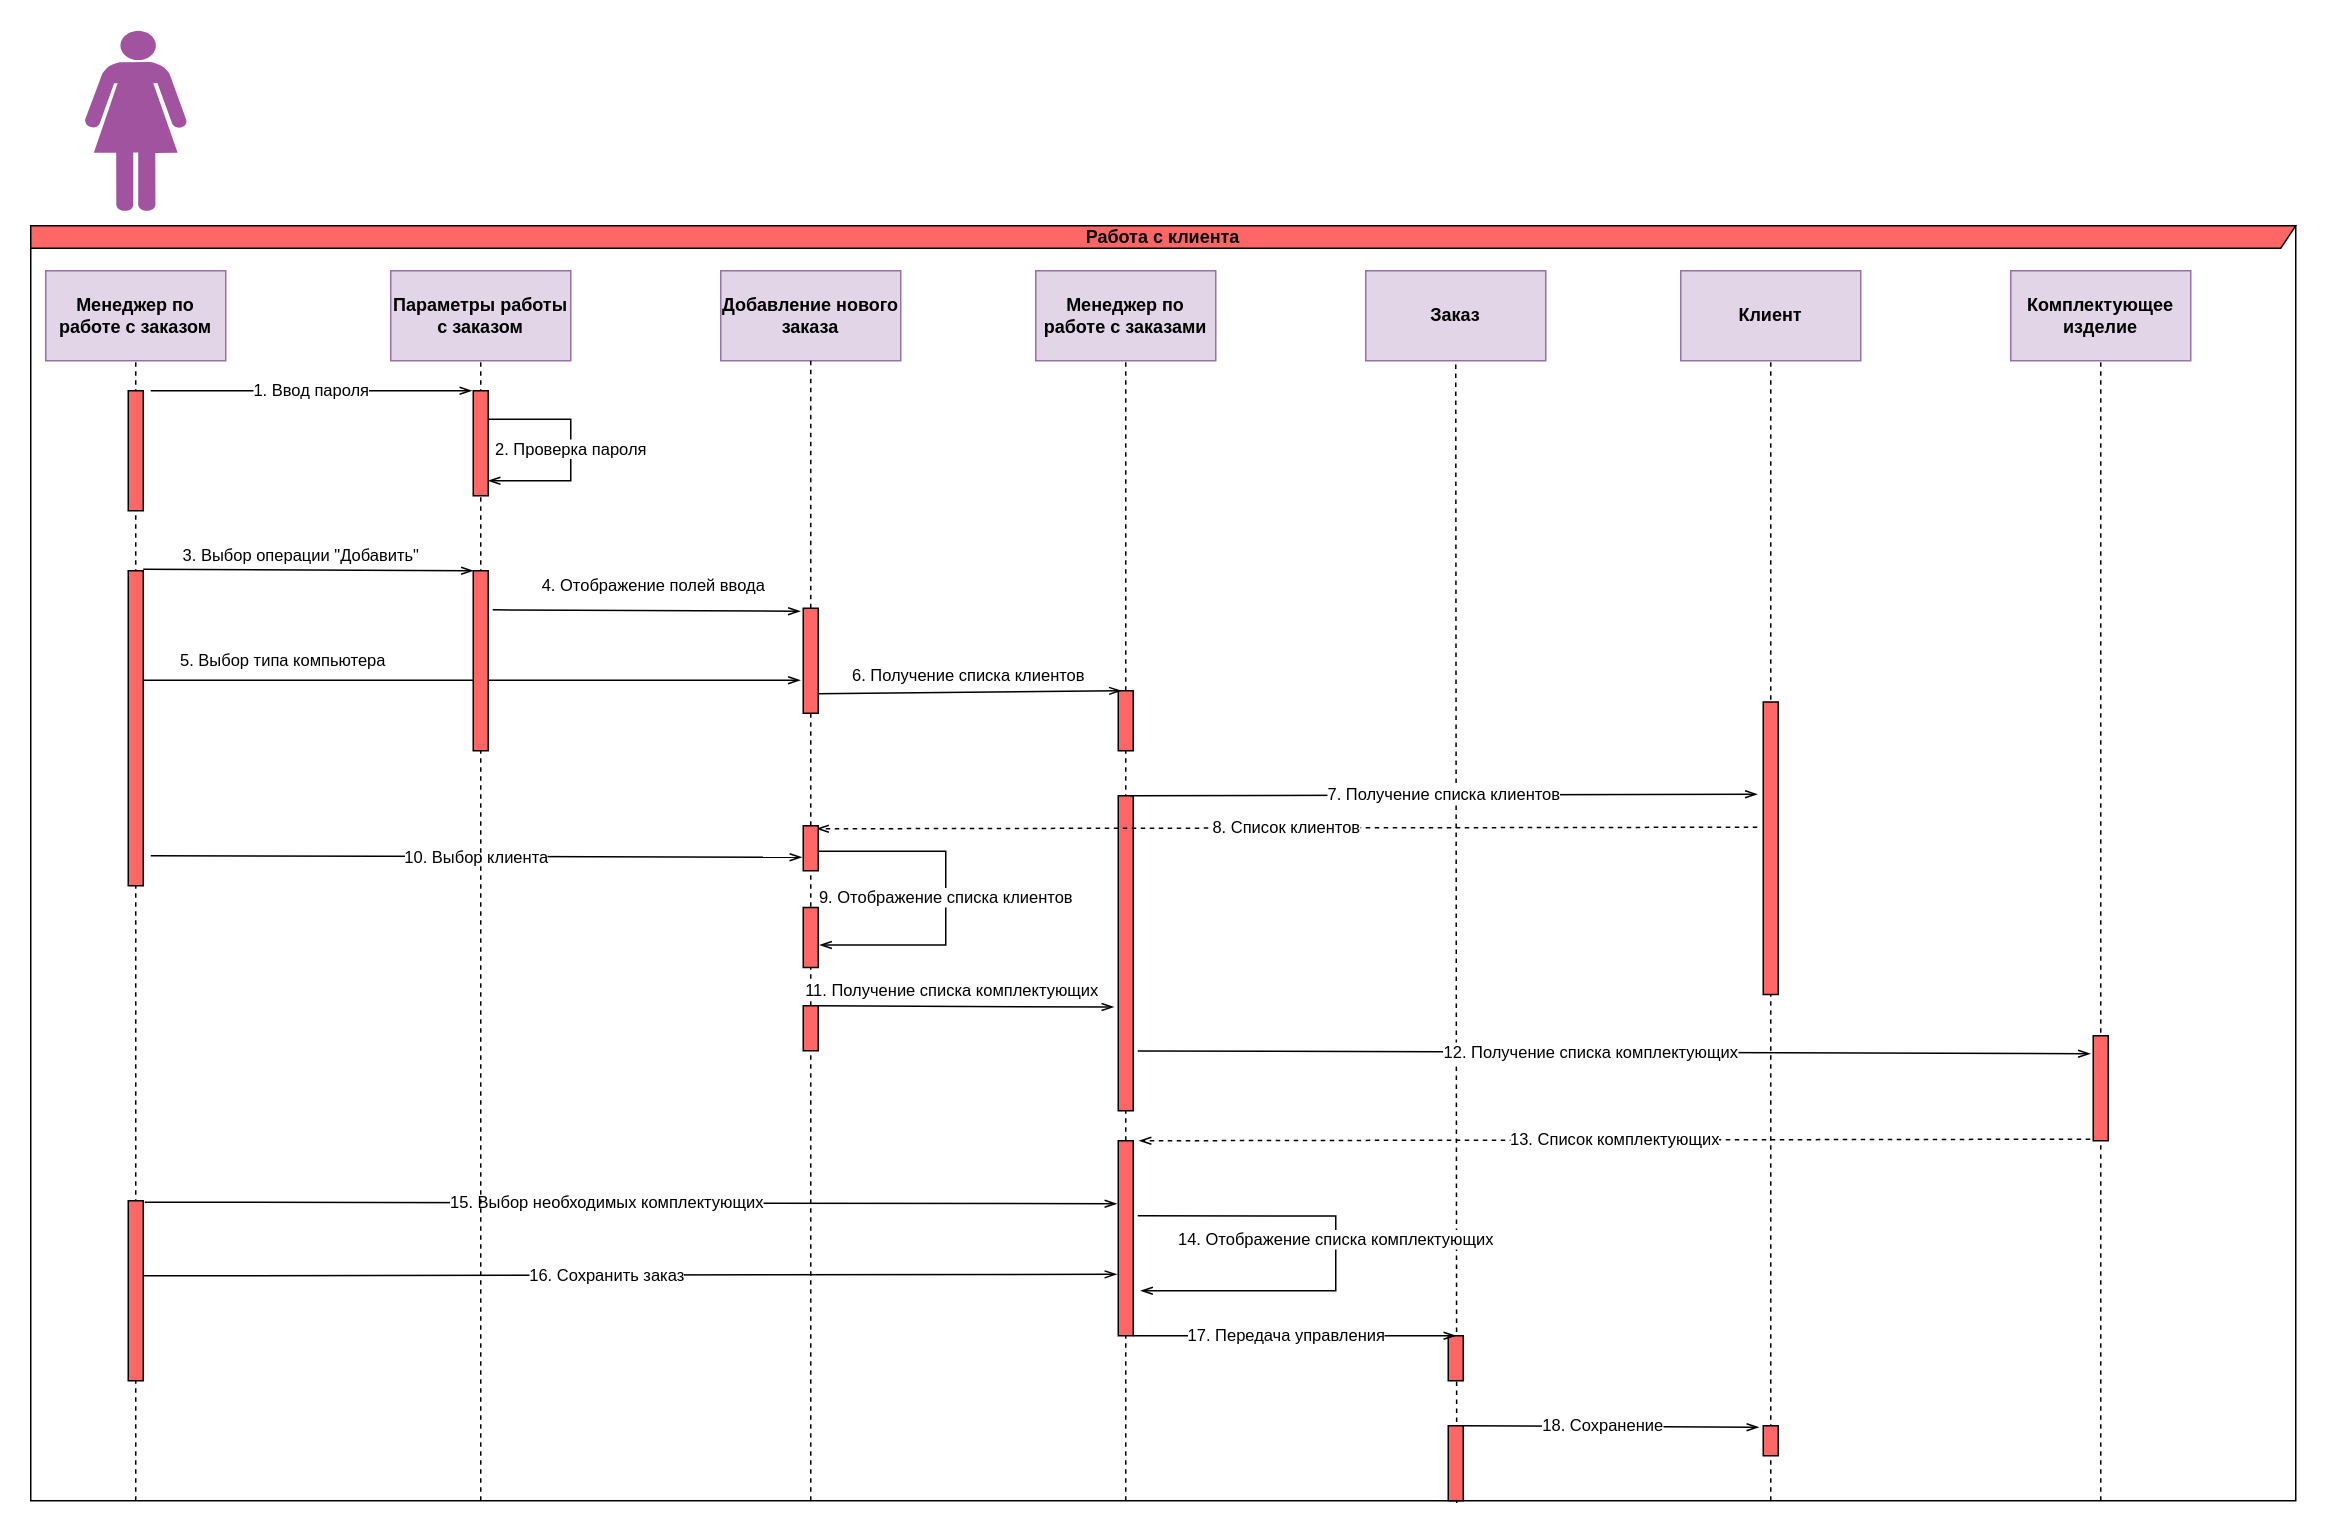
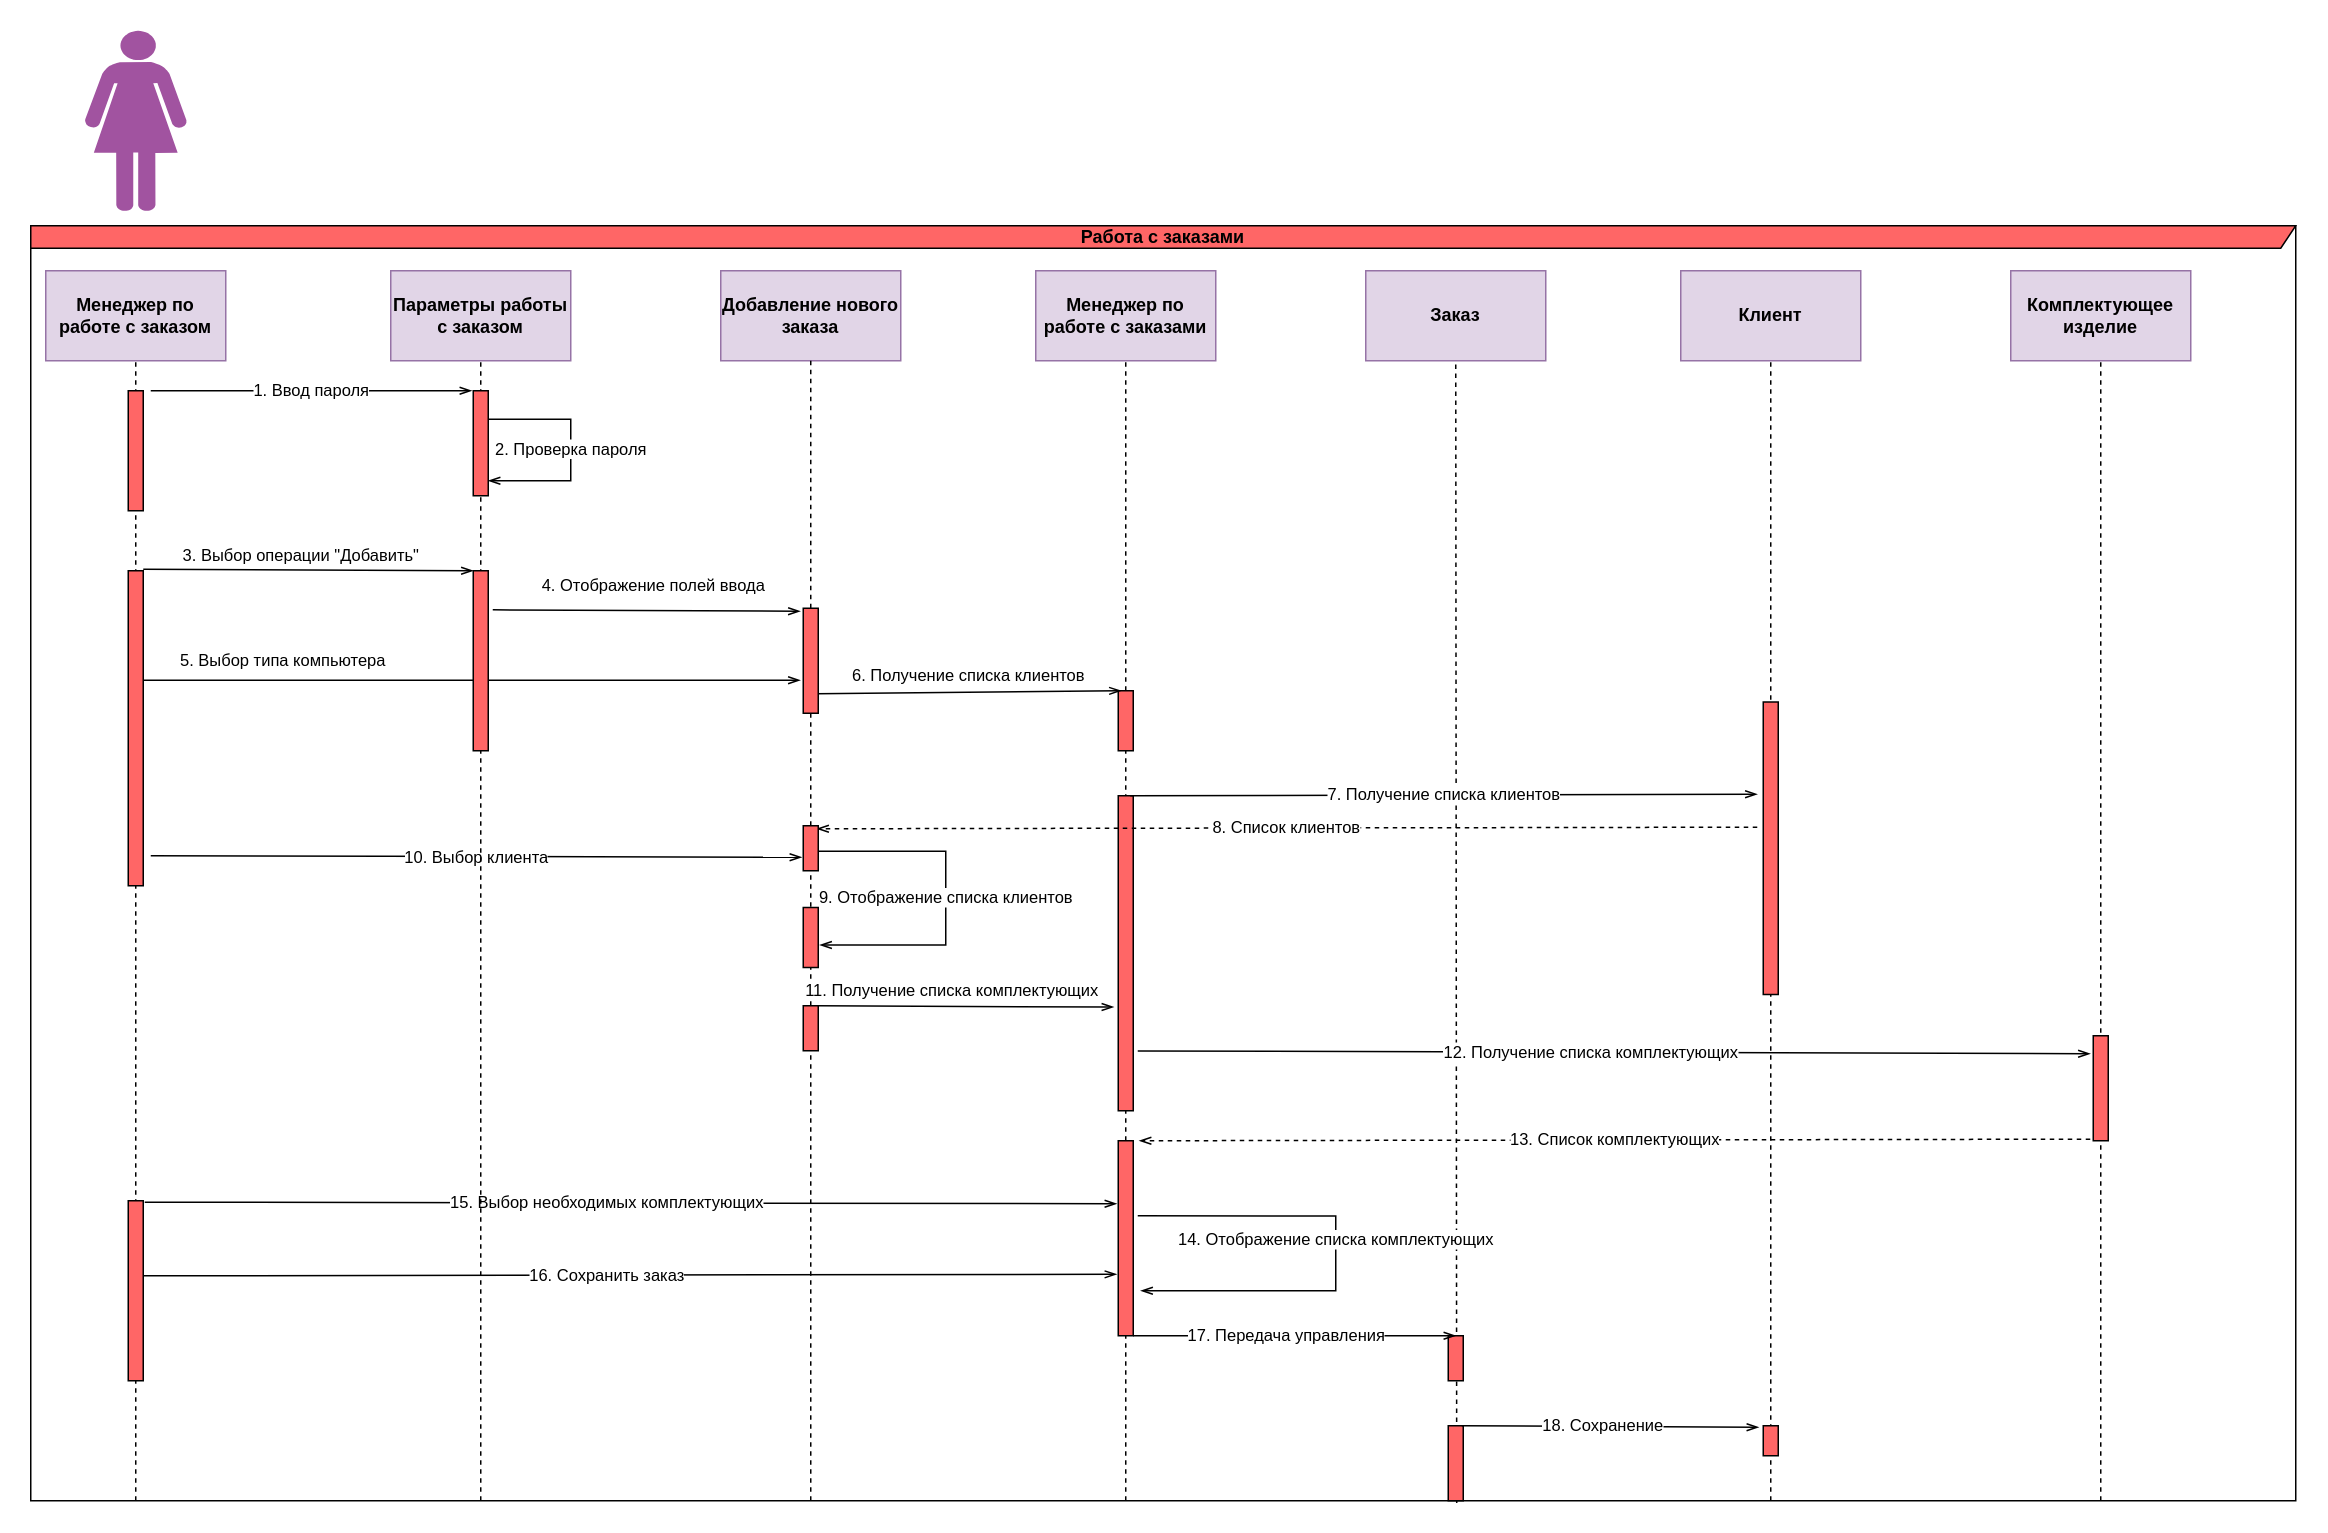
- <mxCell id="55" value="&lt;b&gt;Работа с клиента&lt;/b&gt;" style="shape=umlFrame;whiteSpace=wrap;html=1;fillColor=#FF6666;width=1510;height=15;" parent="1" vertex="1"><mxGeometry x="20" y="150" width="1510" height="850" as="geometry" /></mxCell>
+ <mxCell id="55" value="&lt;b&gt;Работа с заказами&lt;/b&gt;" style="shape=umlFrame;whiteSpace=wrap;html=1;fillColor=#FF6666;width=1510;height=15;" parent="1" vertex="1"><mxGeometry x="20" y="150" width="1510" height="850" as="geometry" /></mxCell>
